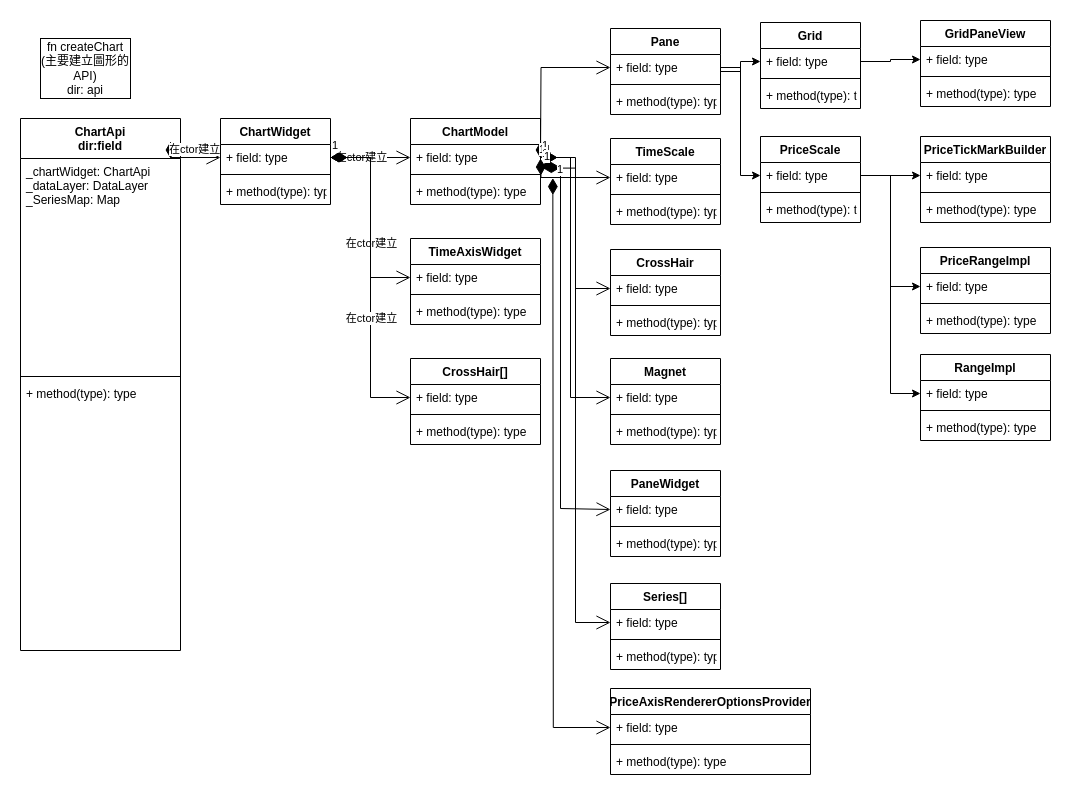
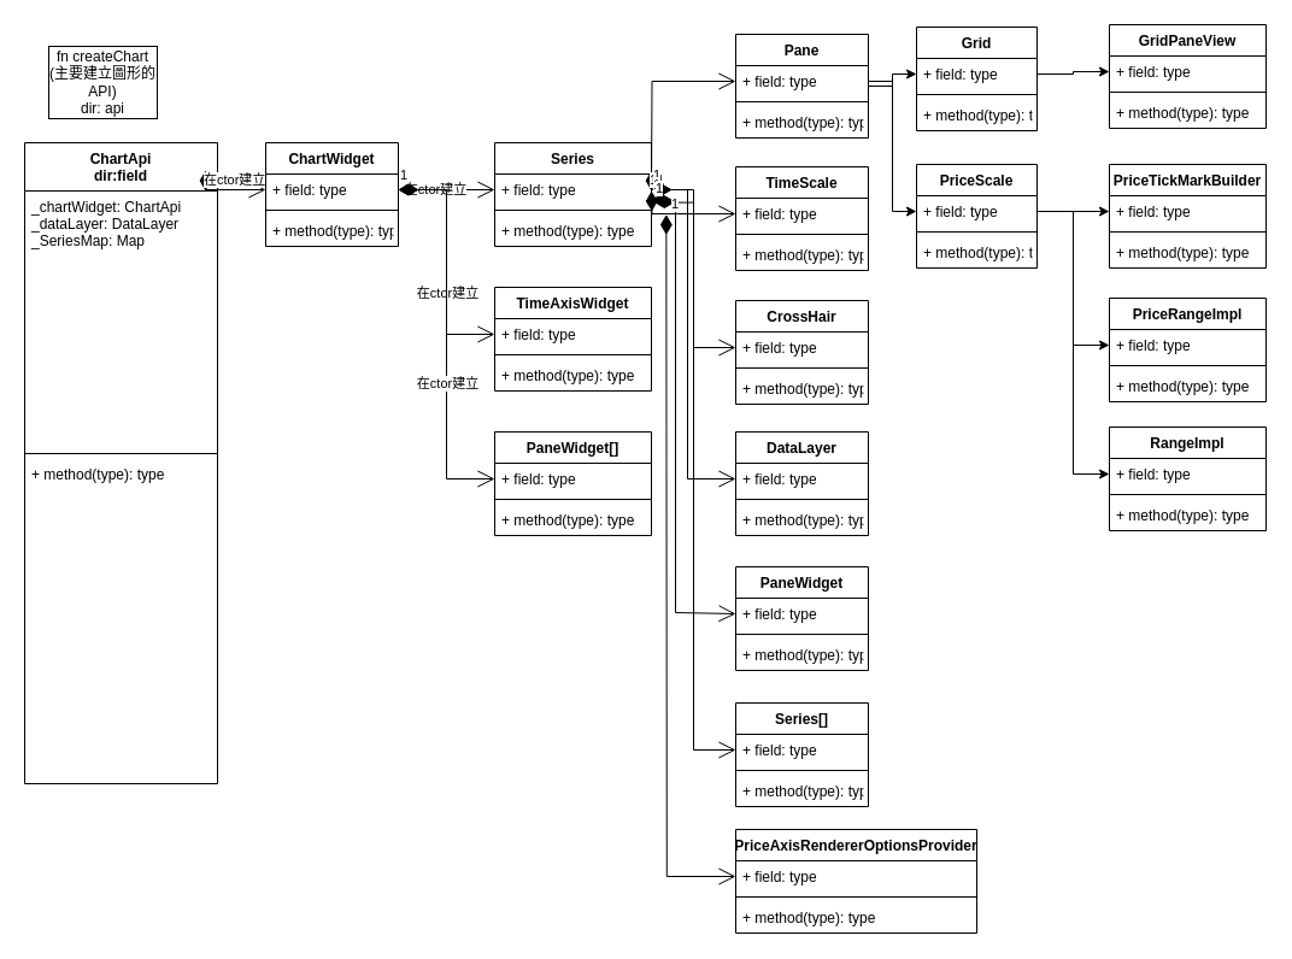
- <mxCell id="12" value="ChartModel" style="swimlane;fontStyle=1;align=center;verticalAlign=top;childLayout=stackLayout;horizontal=1;startSize=26;horizontalStack=0;resizeParent=1;resizeParentMax=0;resizeLast=0;collapsible=1;marginBottom=0;" parent="1" vertex="1"><mxGeometry x="410" y="118" width="130" height="86" as="geometry" /></mxCell>
+ <mxCell id="12" value="Series" style="swimlane;fontStyle=1;align=center;verticalAlign=top;childLayout=stackLayout;horizontal=1;startSize=26;horizontalStack=0;resizeParent=1;resizeParentMax=0;resizeLast=0;collapsible=1;marginBottom=0;" parent="1" vertex="1"><mxGeometry x="410" y="118" width="130" height="86" as="geometry" /></mxCell>
- <mxCell id="24" value="CrossHair[]" style="swimlane;fontStyle=1;align=center;verticalAlign=top;childLayout=stackLayout;horizontal=1;startSize=26;horizontalStack=0;resizeParent=1;resizeParentMax=0;resizeLast=0;collapsible=1;marginBottom=0;" parent="1" vertex="1"><mxGeometry x="410" y="358" width="130" height="86" as="geometry" /></mxCell>
+ <mxCell id="24" value="PaneWidget[]" style="swimlane;fontStyle=1;align=center;verticalAlign=top;childLayout=stackLayout;horizontal=1;startSize=26;horizontalStack=0;resizeParent=1;resizeParentMax=0;resizeLast=0;collapsible=1;marginBottom=0;" parent="1" vertex="1"><mxGeometry x="410" y="358" width="130" height="86" as="geometry" /></mxCell>
- <mxCell id="44" value="Magnet" style="swimlane;fontStyle=1;align=center;verticalAlign=top;childLayout=stackLayout;horizontal=1;startSize=26;horizontalStack=0;resizeParent=1;resizeParentMax=0;resizeLast=0;collapsible=1;marginBottom=0;" parent="1" vertex="1"><mxGeometry x="610" y="358" width="110" height="86" as="geometry" /></mxCell>
+ <mxCell id="44" value="DataLayer" style="swimlane;fontStyle=1;align=center;verticalAlign=top;childLayout=stackLayout;horizontal=1;startSize=26;horizontalStack=0;resizeParent=1;resizeParentMax=0;resizeLast=0;collapsible=1;marginBottom=0;" parent="1" vertex="1"><mxGeometry x="610" y="358" width="110" height="86" as="geometry" /></mxCell>
